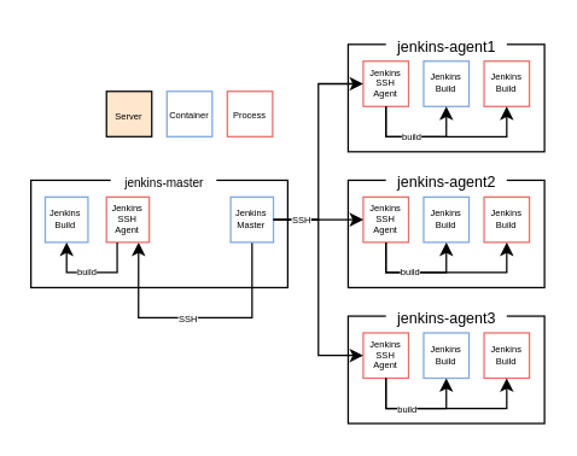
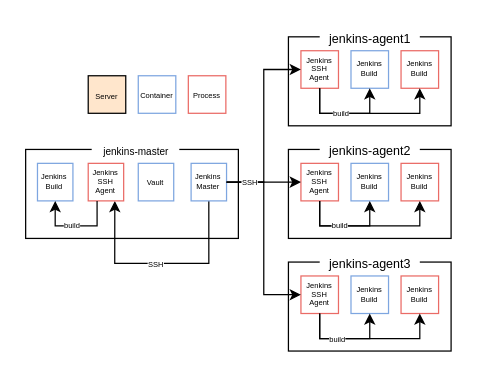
+ <mxCell id="19" value="&lt;font style=&quot;font-size: 6px&quot;&gt;Vault&lt;/font&gt;" style="rounded=0;whiteSpace=wrap;html=1;fillColor=#ffffff;fontSize=8;strokeColor=#7EA6E0;" vertex="1" parent="11"><mxGeometry x="90.004" y="20" width="28.333" height="30" as="geometry" /></mxCell>
